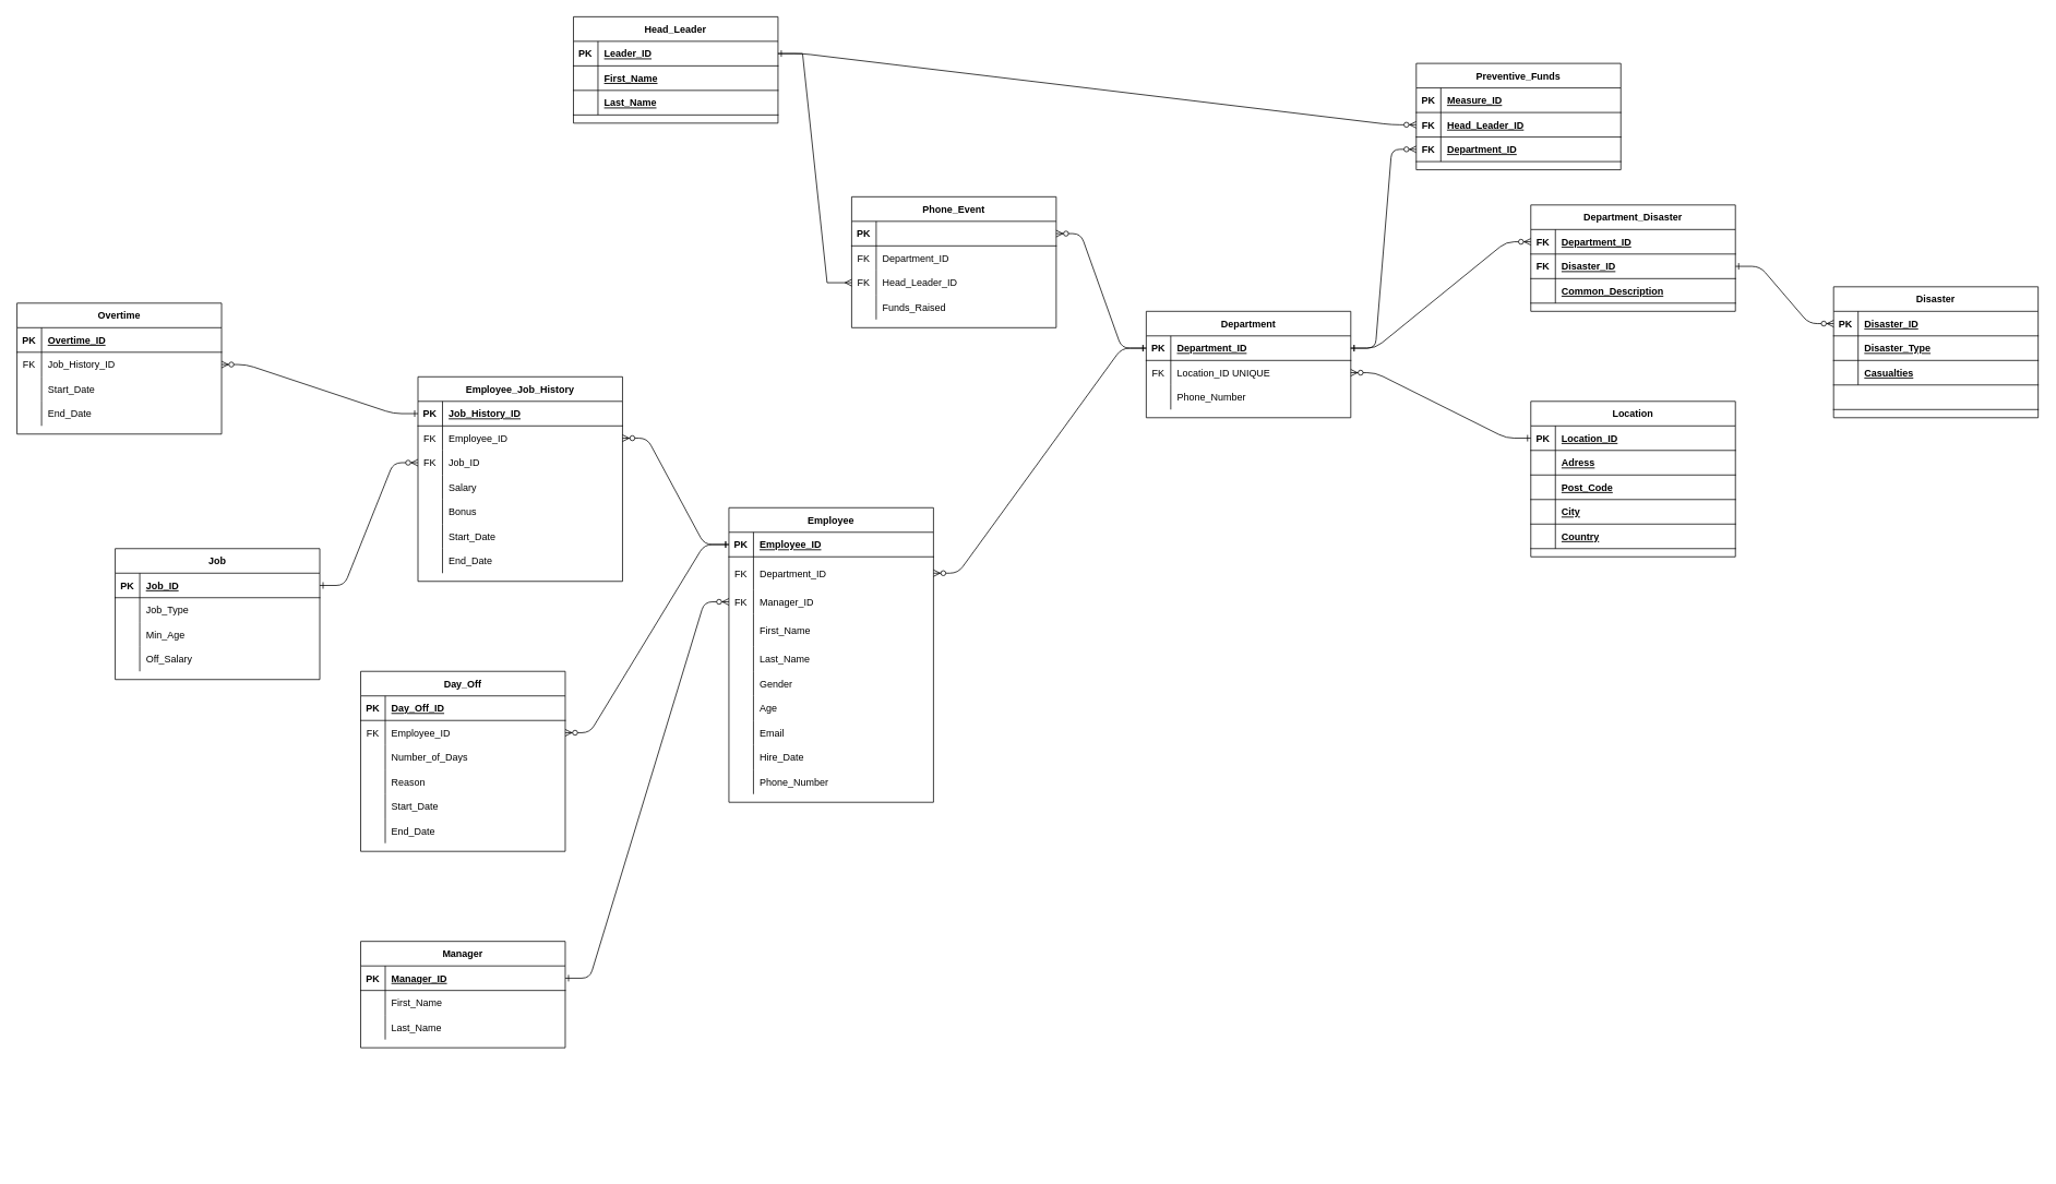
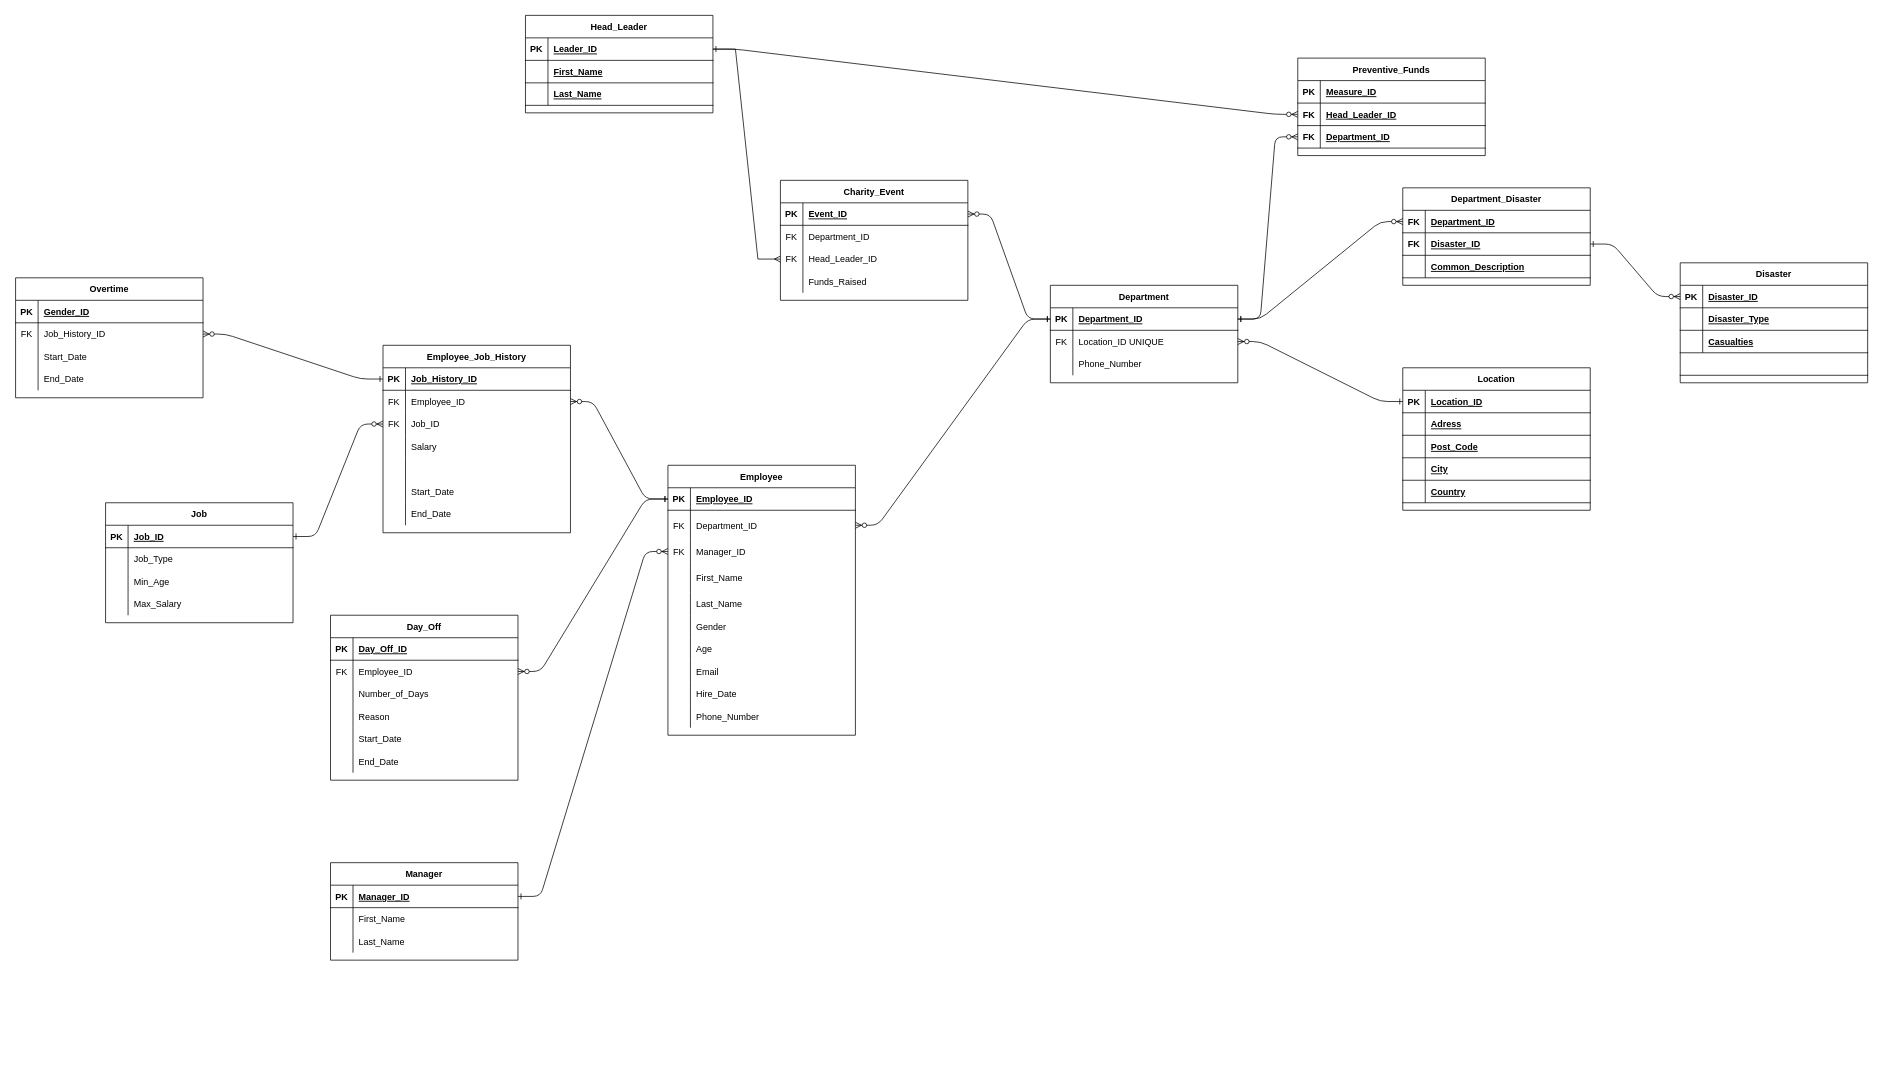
- <mxCell id="30" value="Phone_Event" style="shape=table;startSize=30;container=1;collapsible=1;childLayout=tableLayout;fixedRows=1;rowLines=0;fontStyle=1;align=center;resizeLast=1;" parent="1" vertex="1"><mxGeometry x="1040" y="240" width="250" height="160" as="geometry" /></mxCell>
+ <mxCell id="30" value="Charity_Event" style="shape=table;startSize=30;container=1;collapsible=1;childLayout=tableLayout;fixedRows=1;rowLines=0;fontStyle=1;align=center;resizeLast=1;" parent="1" vertex="1"><mxGeometry x="1040" y="240" width="250" height="160" as="geometry" /></mxCell>
+ <mxCell id="33" value="Event_ID" style="shape=partialRectangle;overflow=hidden;connectable=0;fillColor=none;top=0;left=0;bottom=0;right=0;align=left;spacingLeft=6;fontStyle=5;" parent="31" vertex="1"><mxGeometry x="30" width="220" height="30" as="geometry"><mxRectangle width="220" height="30" as="alternateBounds" /></mxGeometry></mxCell>
- <mxCell id="162" value="Overtime_ID" style="shape=partialRectangle;overflow=hidden;connectable=0;fillColor=none;top=0;left=0;bottom=0;right=0;align=left;spacingLeft=6;fontStyle=5;" parent="160" vertex="1"><mxGeometry x="30" width="220" height="30" as="geometry"><mxRectangle width="220" height="30" as="alternateBounds" /></mxGeometry></mxCell>
+ <mxCell id="162" value="Gender_ID" style="shape=partialRectangle;overflow=hidden;connectable=0;fillColor=none;top=0;left=0;bottom=0;right=0;align=left;spacingLeft=6;fontStyle=5;" parent="160" vertex="1"><mxGeometry x="30" width="220" height="30" as="geometry"><mxRectangle width="220" height="30" as="alternateBounds" /></mxGeometry></mxCell>
- <mxCell id="150" value="Bonus" style="shape=partialRectangle;overflow=hidden;connectable=0;fillColor=none;top=0;left=0;bottom=0;right=0;align=left;spacingLeft=6;" parent="148" vertex="1"><mxGeometry x="30" width="220" height="30" as="geometry"><mxRectangle width="220" height="30" as="alternateBounds" /></mxGeometry></mxCell>
- <mxCell id="134" value="Off_Salary" style="shape=partialRectangle;overflow=hidden;connectable=0;fillColor=none;top=0;left=0;bottom=0;right=0;align=left;spacingLeft=6;" parent="132" vertex="1"><mxGeometry x="30" width="220" height="30" as="geometry"><mxRectangle width="220" height="30" as="alternateBounds" /></mxGeometry></mxCell>
+ <mxCell id="134" value="Max_Salary" style="shape=partialRectangle;overflow=hidden;connectable=0;fillColor=none;top=0;left=0;bottom=0;right=0;align=left;spacingLeft=6;" parent="132" vertex="1"><mxGeometry x="30" width="220" height="30" as="geometry"><mxRectangle width="220" height="30" as="alternateBounds" /></mxGeometry></mxCell>
